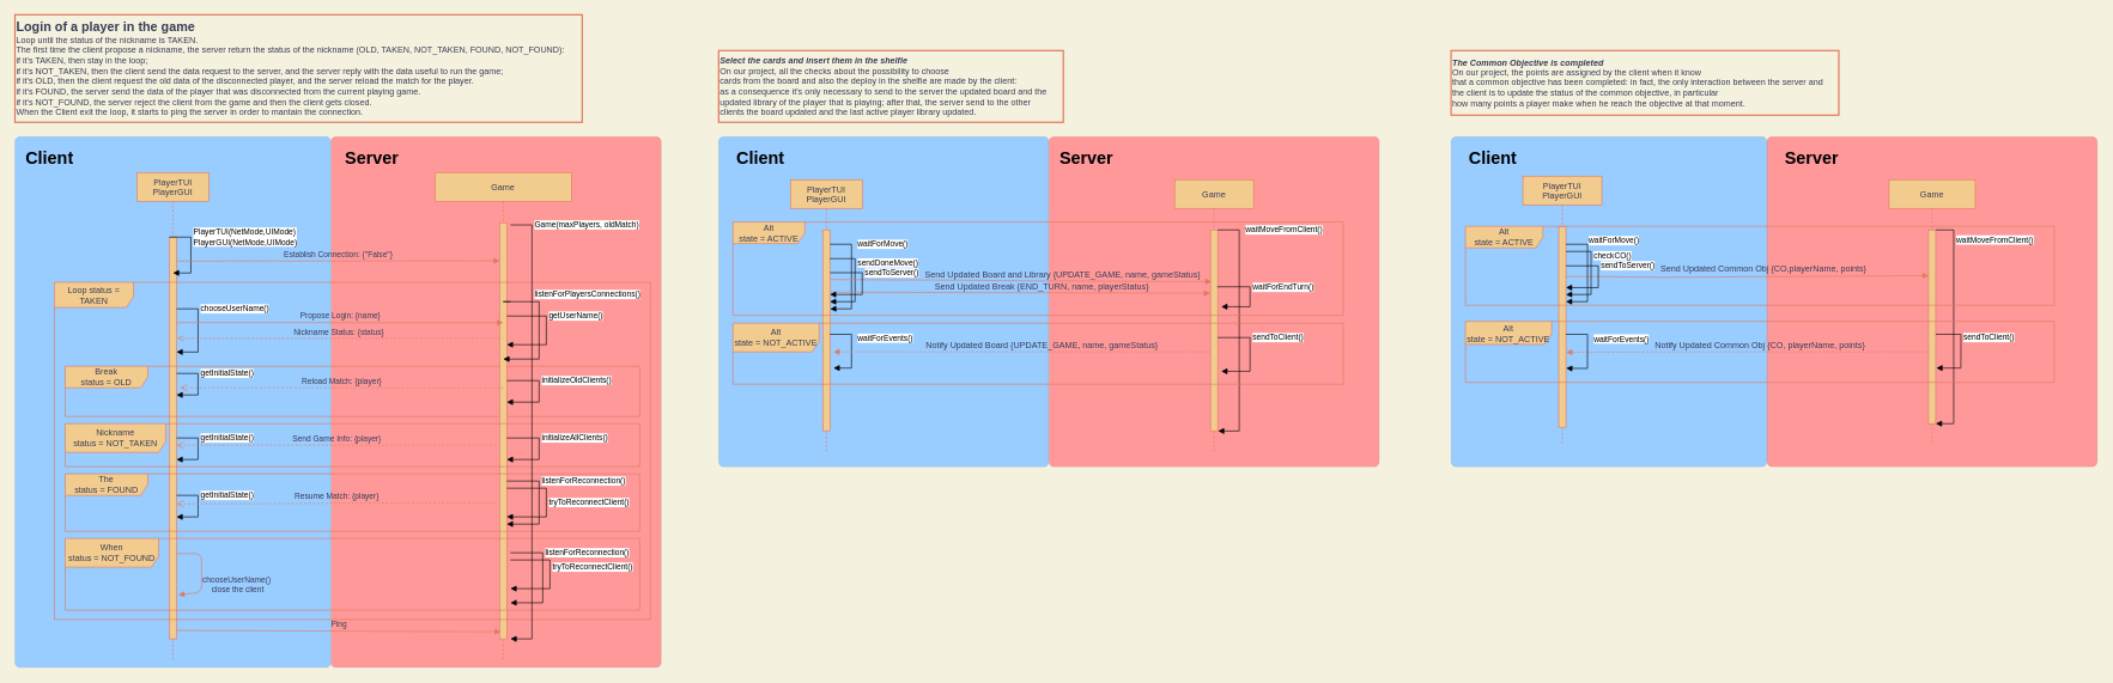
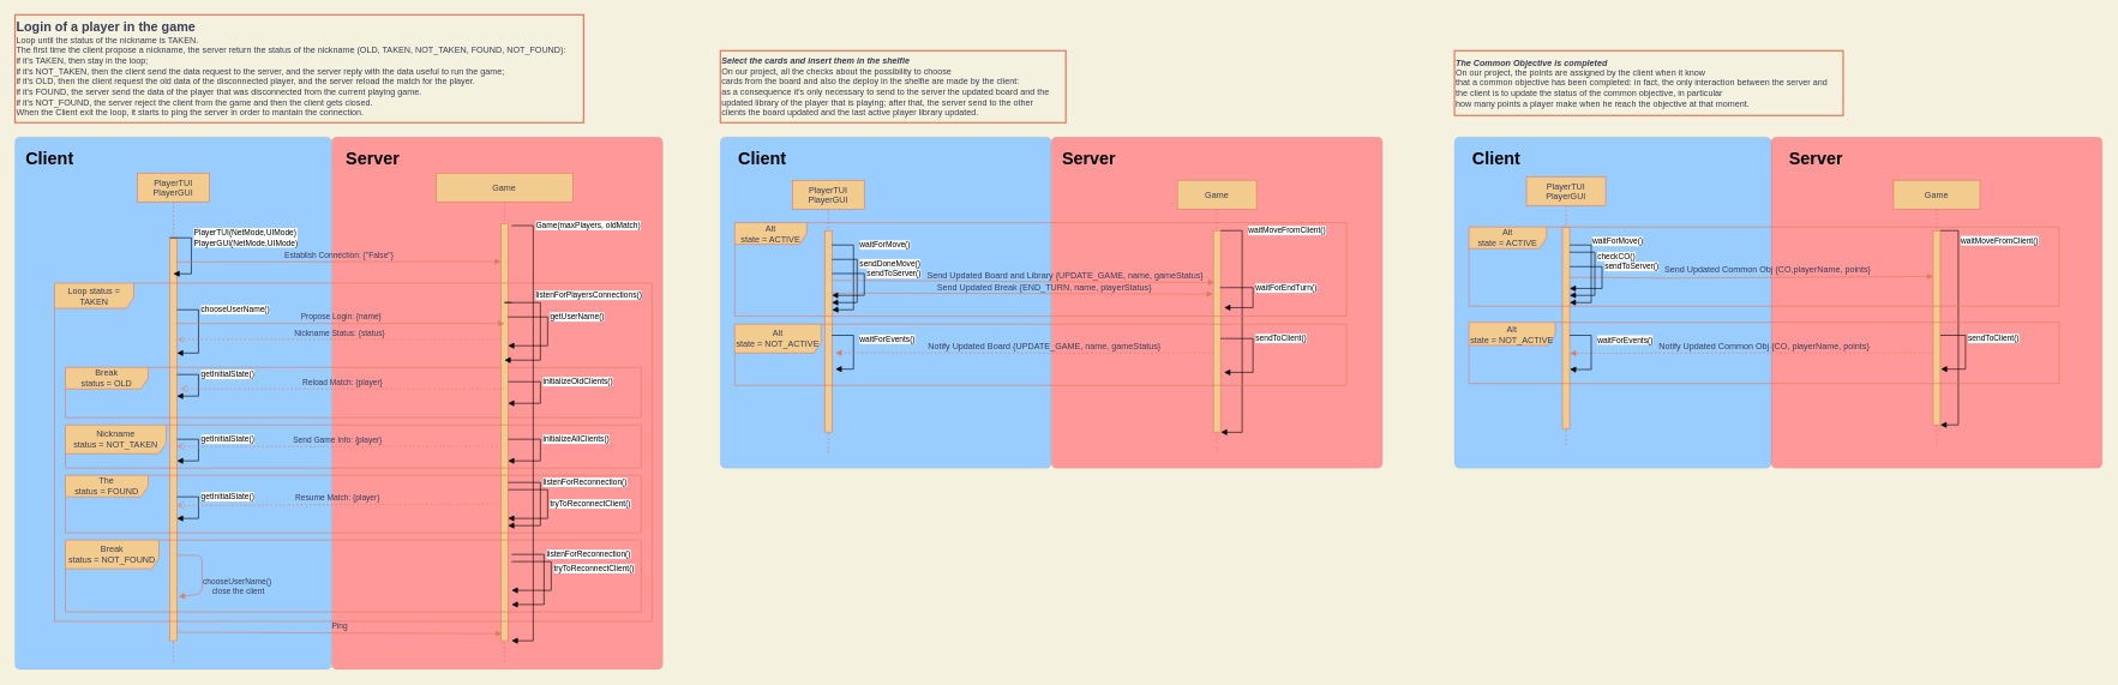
- <mxCell id="67" value="When&lt;br&gt;status = NOT_FOUND" style="shape=umlFrame;whiteSpace=wrap;html=1;fillStyle=auto;fillColor=#F2CC8F;width=130;height=40;swimlaneFillColor=none;labelBackgroundColor=none;strokeColor=#E07A5F;fontColor=#393C56;" parent="1" vertex="1"><mxGeometry x="90" y="750" width="800" height="100" as="geometry" /></mxCell>
+ <mxCell id="67" value="Break&lt;br&gt;status = NOT_FOUND" style="shape=umlFrame;whiteSpace=wrap;html=1;fillStyle=auto;fillColor=#F2CC8F;width=130;height=40;swimlaneFillColor=none;labelBackgroundColor=none;strokeColor=#E07A5F;fontColor=#393C56;" parent="1" vertex="1"><mxGeometry x="90" y="750" width="800" height="100" as="geometry" /></mxCell>
